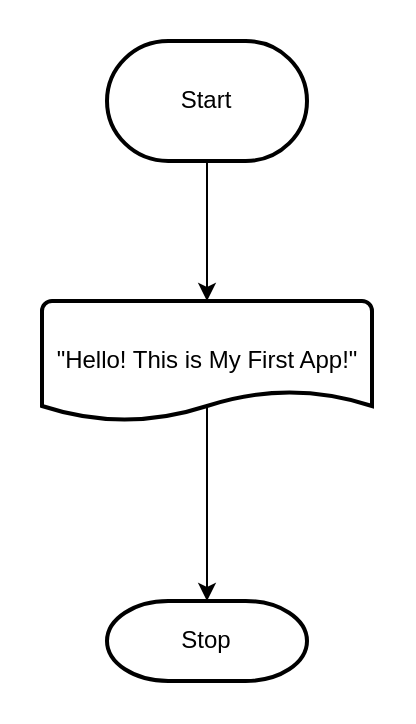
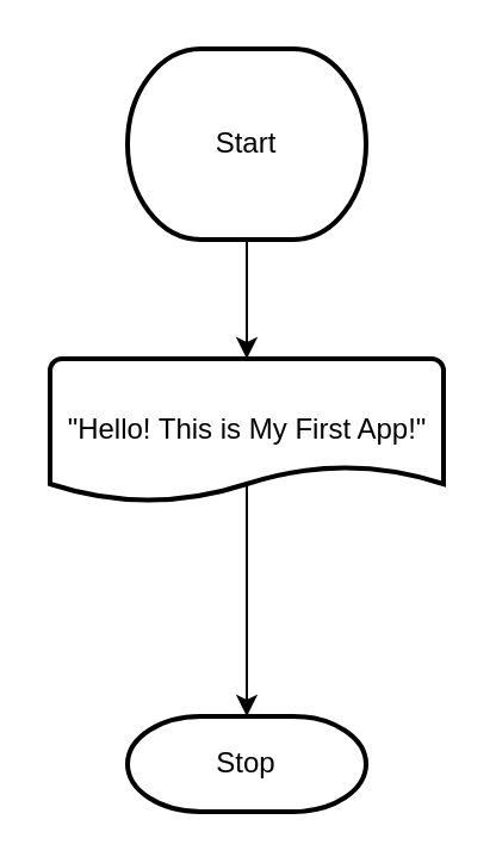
- <mxCell id="3" value="Start" style="strokeWidth=2;html=1;shape=mxgraph.flowchart.terminator;whiteSpace=wrap;" vertex="1" parent="1"><mxGeometry x="53" y="20" width="100" height="60" as="geometry" /></mxCell>
+ <mxCell id="3" value="Start" style="strokeWidth=2;html=1;shape=mxgraph.flowchart.terminator;whiteSpace=wrap;" vertex="1" parent="1"><mxGeometry x="53" y="20" width="100" height="80" as="geometry" /></mxCell>
